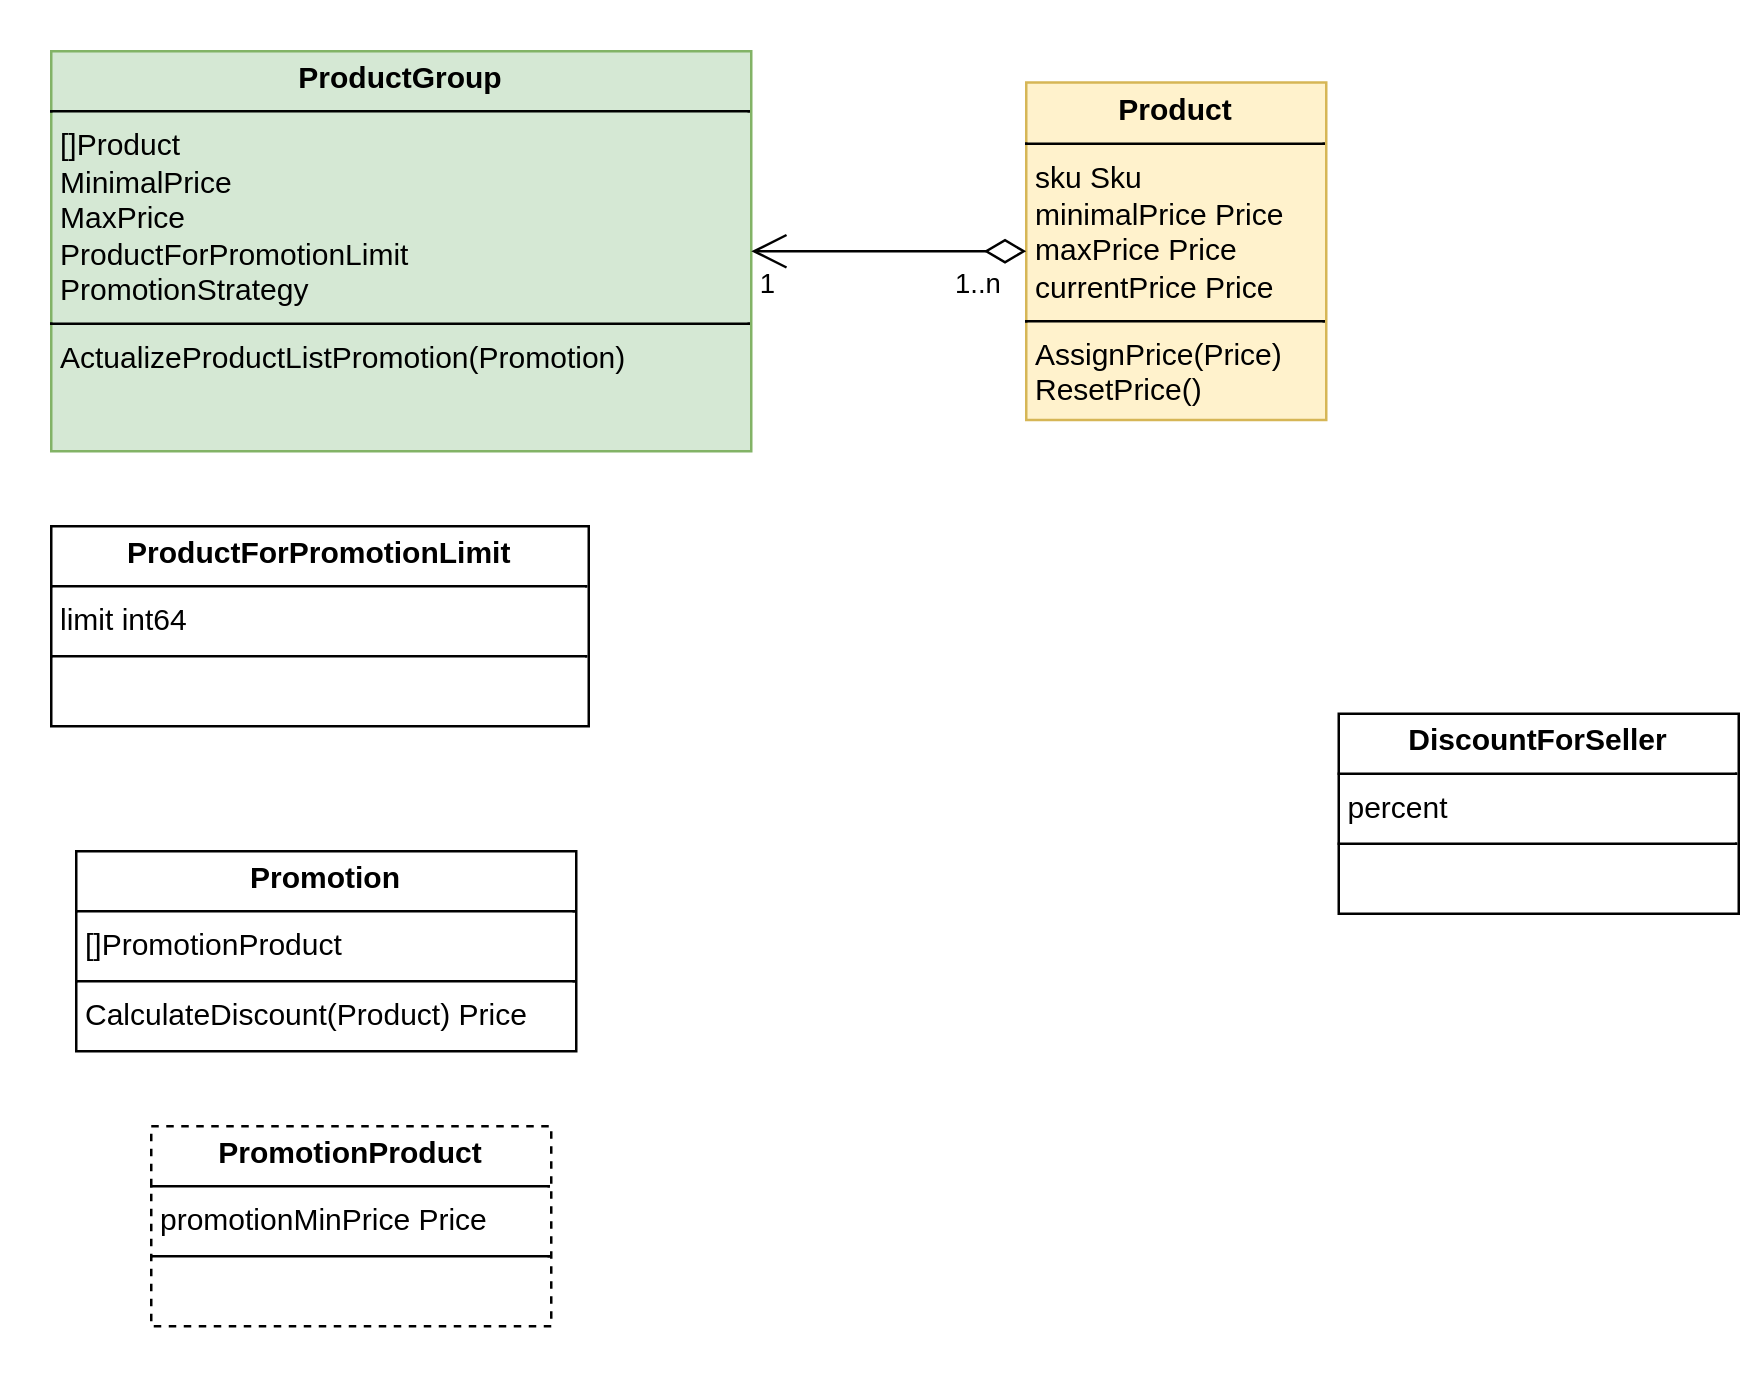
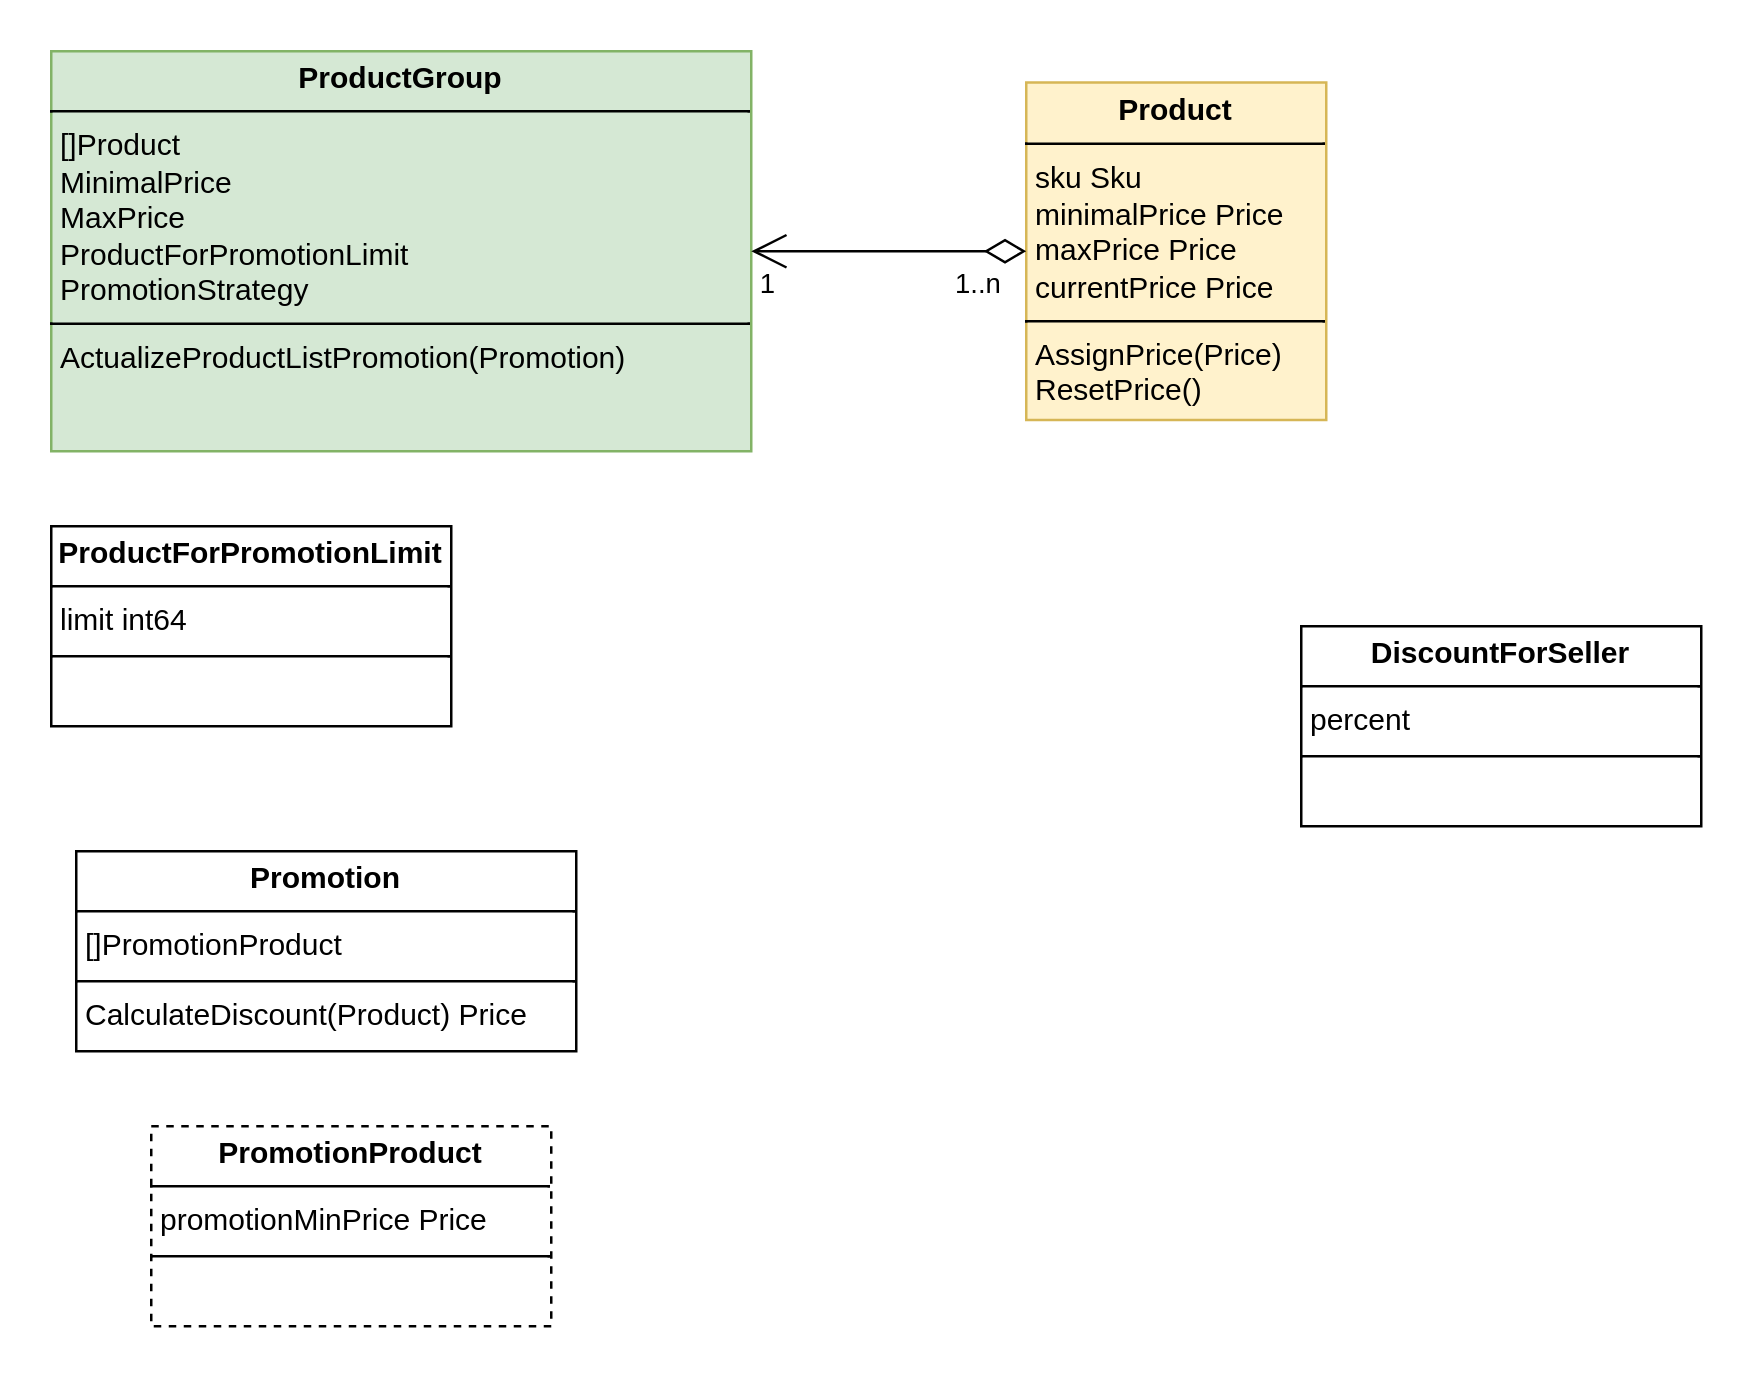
- <mxCell id="7" value="&lt;p style=&quot;text-align: center; margin: 4px 0px 0px;&quot;&gt;&lt;span style=&quot;background-color: transparent; text-align: left;&quot;&gt;&lt;b&gt;ProductForPromotionLimit&lt;/b&gt;&lt;/span&gt;&lt;/p&gt;&lt;hr size=&quot;1&quot; style=&quot;border-style:solid;&quot;&gt;&lt;p style=&quot;margin:0px;margin-left:4px;&quot;&gt;limit int64&lt;/p&gt;&lt;hr size=&quot;1&quot; style=&quot;border-style:solid;&quot;&gt;&lt;p style=&quot;margin:0px;margin-left:4px;&quot;&gt;&lt;br&gt;&lt;/p&gt;" style="verticalAlign=top;align=left;overflow=fill;html=1;whiteSpace=wrap;" vertex="1" parent="1"><mxGeometry x="20" y="210" width="215" height="80" as="geometry" /></mxCell>
+ <mxCell id="7" value="&lt;p style=&quot;text-align: center; margin: 4px 0px 0px;&quot;&gt;&lt;span style=&quot;background-color: transparent; text-align: left;&quot;&gt;&lt;b&gt;ProductForPromotionLimit&lt;/b&gt;&lt;/span&gt;&lt;/p&gt;&lt;hr size=&quot;1&quot; style=&quot;border-style:solid;&quot;&gt;&lt;p style=&quot;margin:0px;margin-left:4px;&quot;&gt;limit int64&lt;/p&gt;&lt;hr size=&quot;1&quot; style=&quot;border-style:solid;&quot;&gt;&lt;p style=&quot;margin:0px;margin-left:4px;&quot;&gt;&lt;br&gt;&lt;/p&gt;" style="verticalAlign=top;align=left;overflow=fill;html=1;whiteSpace=wrap;" vertex="1" parent="1"><mxGeometry x="20" y="210" width="160" height="80" as="geometry" /></mxCell>
- <mxCell id="4" value="&lt;p style=&quot;margin:0px;margin-top:4px;text-align:center;&quot;&gt;&lt;b&gt;DiscountForSeller&lt;/b&gt;&lt;/p&gt;&lt;hr size=&quot;1&quot; style=&quot;border-style:solid;&quot;&gt;&lt;p style=&quot;margin:0px;margin-left:4px;&quot;&gt;percent&lt;/p&gt;&lt;hr size=&quot;1&quot; style=&quot;border-style:solid;&quot;&gt;&lt;p style=&quot;margin:0px;margin-left:4px;&quot;&gt;&lt;br&gt;&lt;/p&gt;" style="verticalAlign=top;align=left;overflow=fill;html=1;whiteSpace=wrap;" vertex="1" parent="1"><mxGeometry x="535" y="285" width="160" height="80" as="geometry" /></mxCell>
+ <mxCell id="4" value="&lt;p style=&quot;margin:0px;margin-top:4px;text-align:center;&quot;&gt;&lt;b&gt;DiscountForSeller&lt;/b&gt;&lt;/p&gt;&lt;hr size=&quot;1&quot; style=&quot;border-style:solid;&quot;&gt;&lt;p style=&quot;margin:0px;margin-left:4px;&quot;&gt;percent&lt;/p&gt;&lt;hr size=&quot;1&quot; style=&quot;border-style:solid;&quot;&gt;&lt;p style=&quot;margin:0px;margin-left:4px;&quot;&gt;&lt;br&gt;&lt;/p&gt;" style="verticalAlign=top;align=left;overflow=fill;html=1;whiteSpace=wrap;" vertex="1" parent="1"><mxGeometry x="520" y="250" width="160" height="80" as="geometry" /></mxCell>
